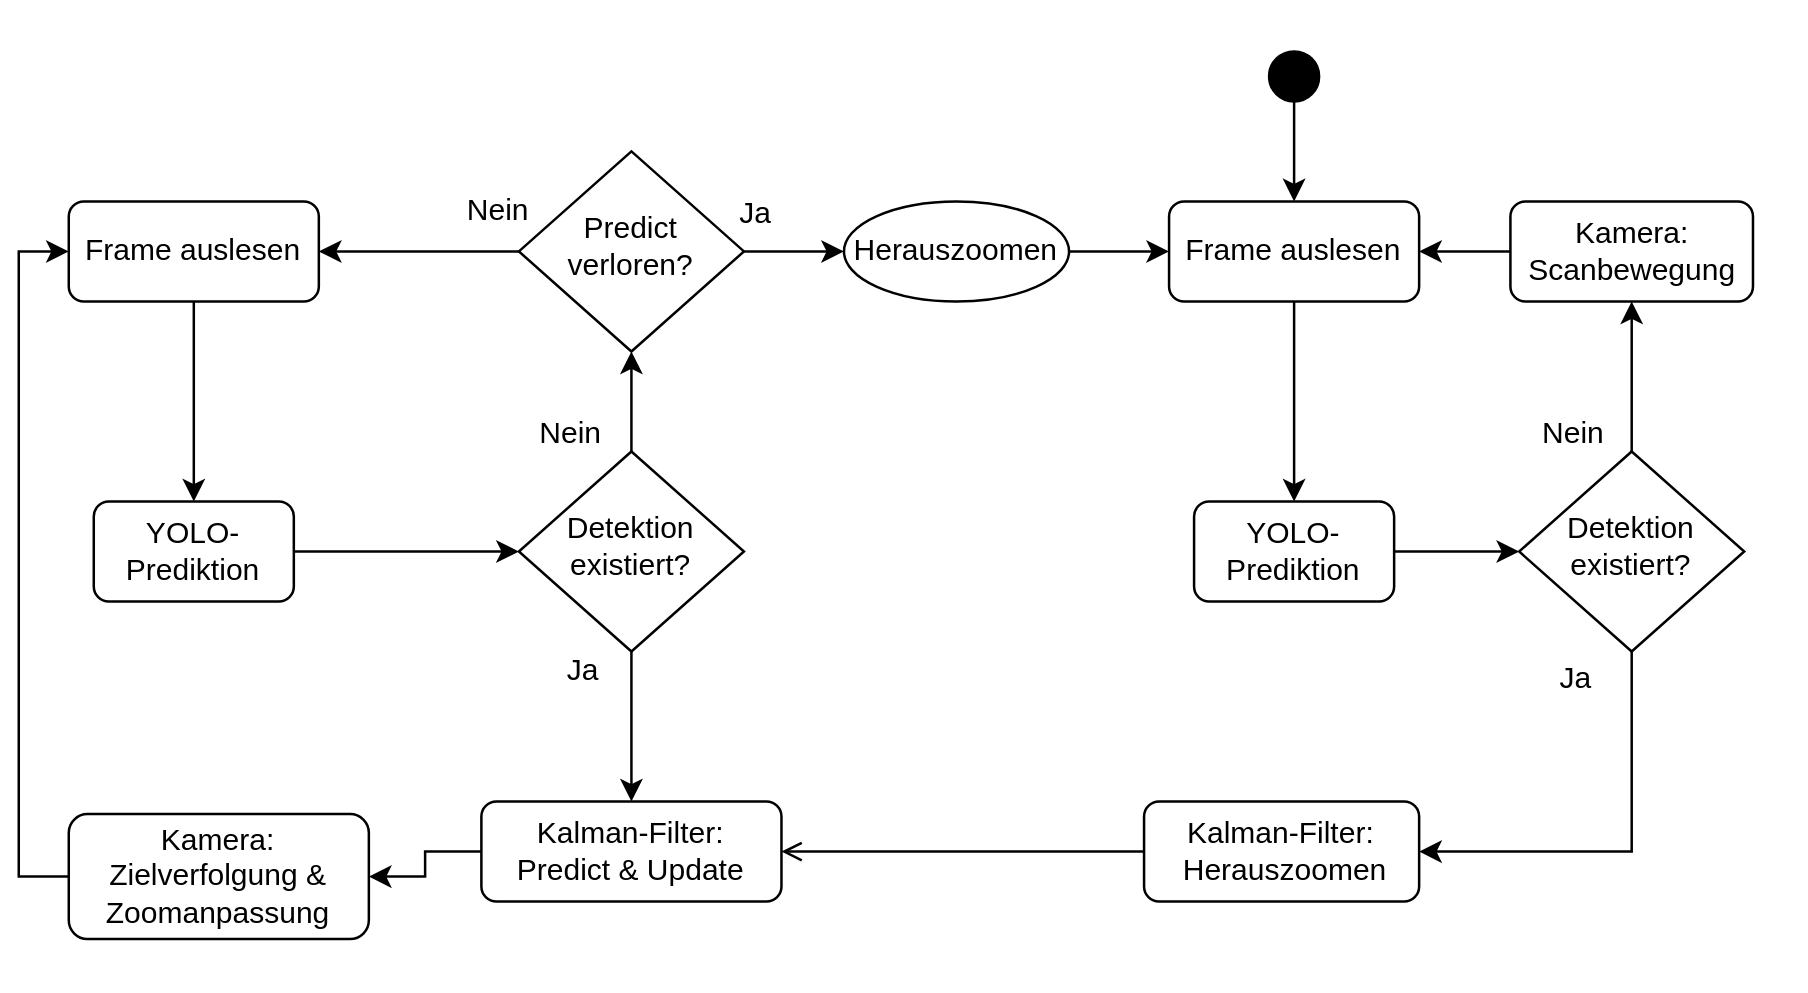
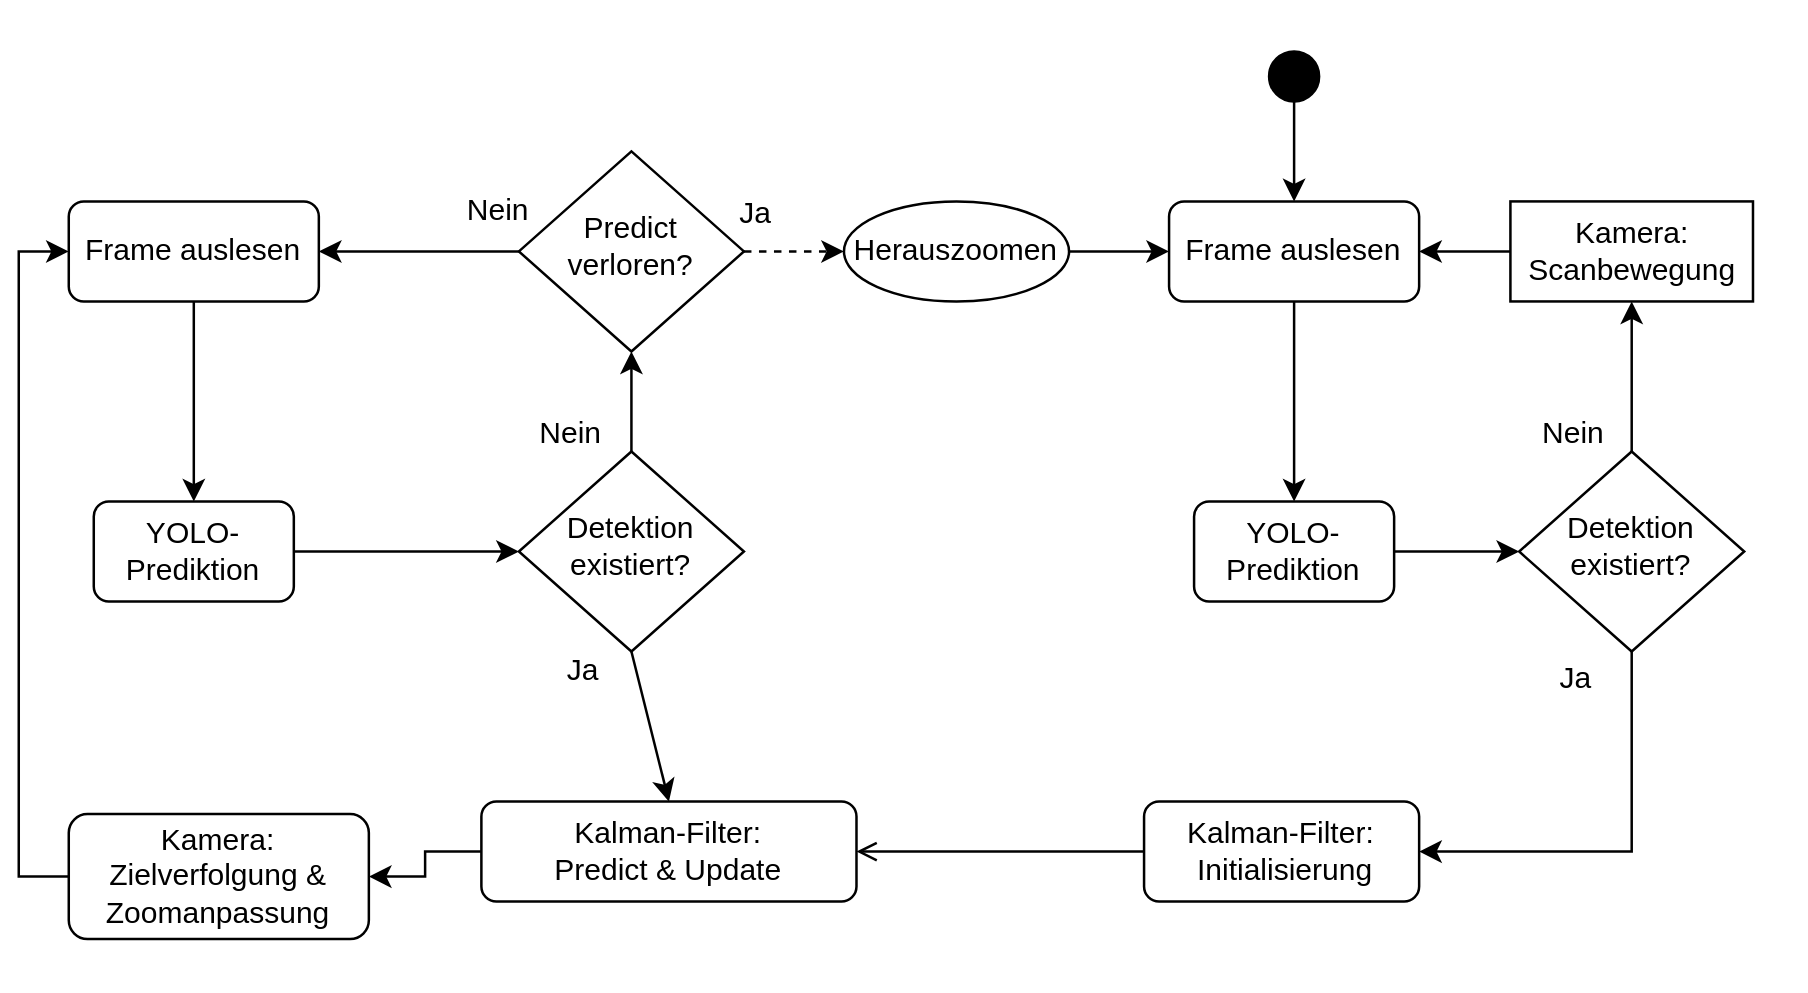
- <mxCell id="15" value="" style="edgeStyle=orthogonalEdgeStyle;rounded=0;orthogonalLoop=1;jettySize=auto;html=1;" edge="1" parent="1" source="16" target="35"><mxGeometry relative="1" as="geometry" /></mxCell>
+ <mxCell id="15" value="" style="edgeStyle=orthogonalEdgeStyle;rounded=0;orthogonalLoop=1;jettySize=auto;html=1;dashed=1;" edge="1" parent="1" source="16" target="35"><mxGeometry relative="1" as="geometry" /></mxCell>
- <mxCell id="7" value="&lt;div&gt;Kamera:&lt;/div&gt;&lt;div&gt;Scanbewegung&lt;br&gt;&lt;/div&gt;" style="rounded=1;whiteSpace=wrap;html=1;fontSize=12;glass=0;strokeWidth=1;shadow=0;" parent="1" vertex="1"><mxGeometry x="596.5" y="80" width="97" height="40" as="geometry" /></mxCell>
+ <mxCell id="7" value="&lt;div&gt;Kamera:&lt;/div&gt;&lt;div&gt;Scanbewegung&lt;br&gt;&lt;/div&gt;" style="whiteSpace=wrap;html=1;fontSize=12;glass=0;strokeWidth=1;shadow=0;rounded=0;" parent="1" vertex="1"><mxGeometry x="596.5" y="80" width="97" height="40" as="geometry" /></mxCell>
- <mxCell id="18" value="&lt;div&gt;Kalman-Filter:&lt;/div&gt;&lt;div&gt;Predict &amp;amp; Update&lt;br&gt;&lt;/div&gt;" style="rounded=1;whiteSpace=wrap;html=1;fontSize=12;glass=0;strokeWidth=1;shadow=0;" vertex="1" parent="1"><mxGeometry x="185" y="320" width="120" height="40" as="geometry" /></mxCell>
+ <mxCell id="18" value="&lt;div&gt;Kalman-Filter:&lt;/div&gt;&lt;div&gt;Predict &amp;amp; Update&lt;br&gt;&lt;/div&gt;" style="rounded=1;whiteSpace=wrap;html=1;fontSize=12;glass=0;strokeWidth=1;shadow=0;" vertex="1" parent="1"><mxGeometry x="185" y="320" width="150" height="40" as="geometry" /></mxCell>
- <mxCell id="36" value="&lt;div&gt;Kalman-Filter:&lt;/div&gt;&lt;div&gt;&amp;nbsp;Herauszoomen&lt;/div&gt;" style="rounded=1;whiteSpace=wrap;html=1;fontSize=12;glass=0;strokeWidth=1;shadow=0;" vertex="1" parent="1"><mxGeometry x="450" y="320" width="110" height="40" as="geometry" /></mxCell>
+ <mxCell id="36" value="&lt;div&gt;Kalman-Filter:&lt;/div&gt;&lt;div&gt;&amp;nbsp;Initialisierung&lt;/div&gt;" style="rounded=1;whiteSpace=wrap;html=1;fontSize=12;glass=0;strokeWidth=1;shadow=0;" vertex="1" parent="1"><mxGeometry x="450" y="320" width="110" height="40" as="geometry" /></mxCell>
